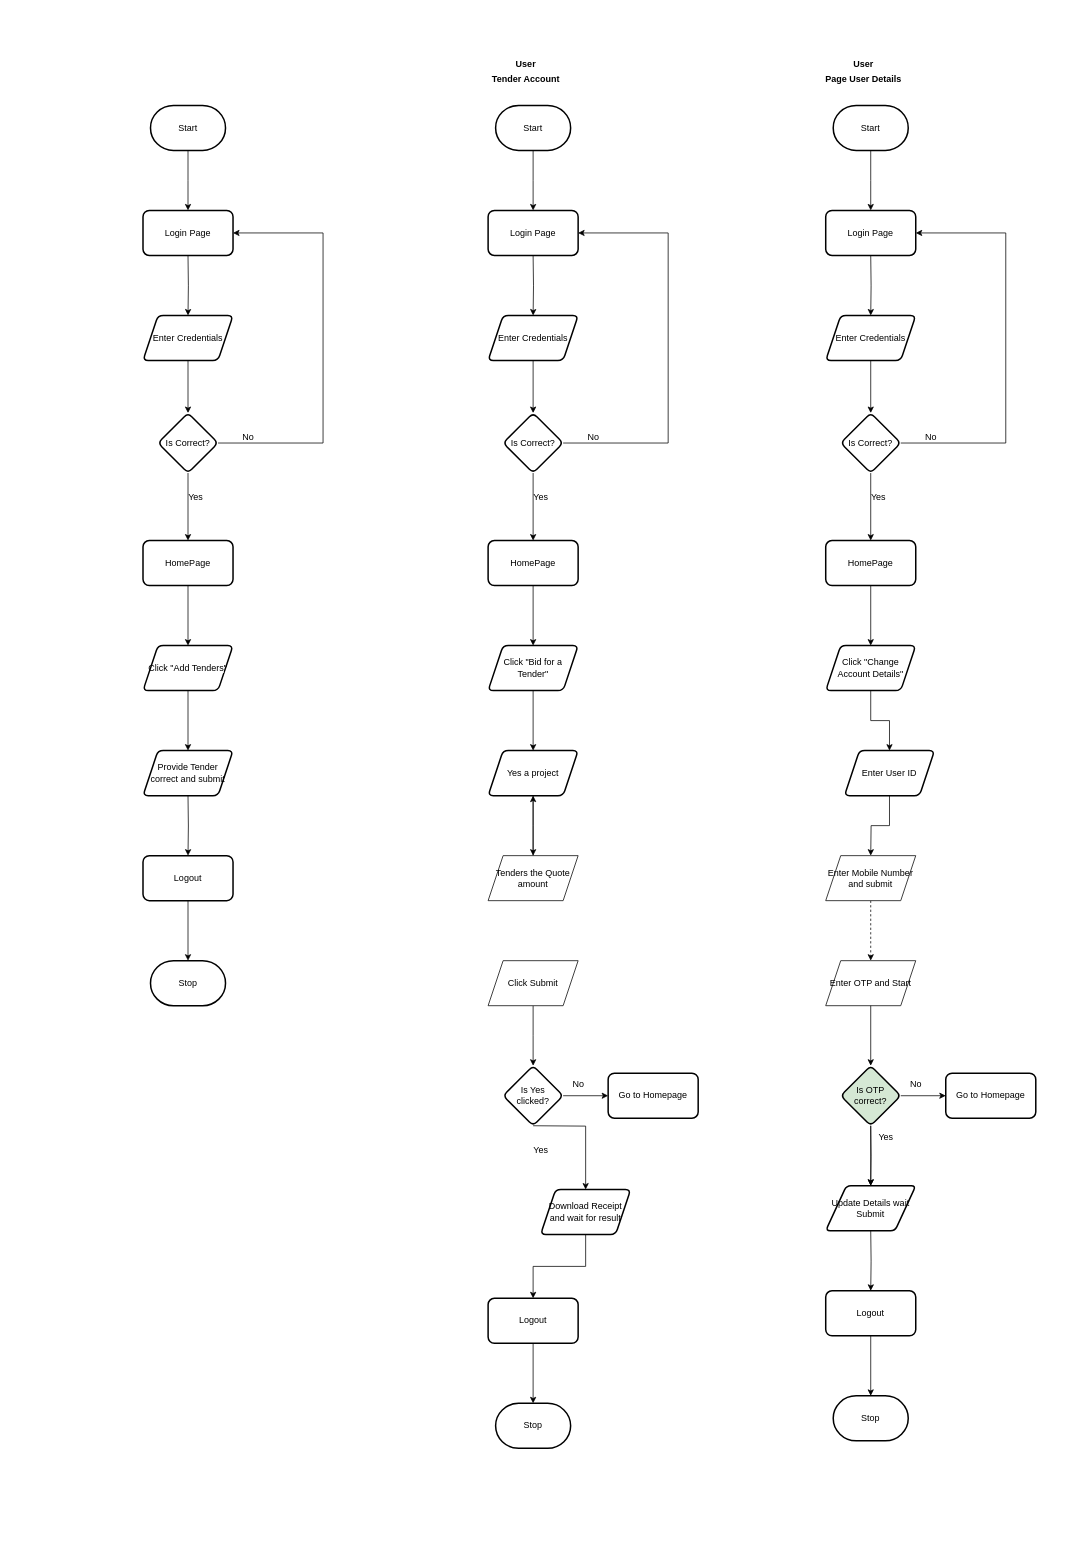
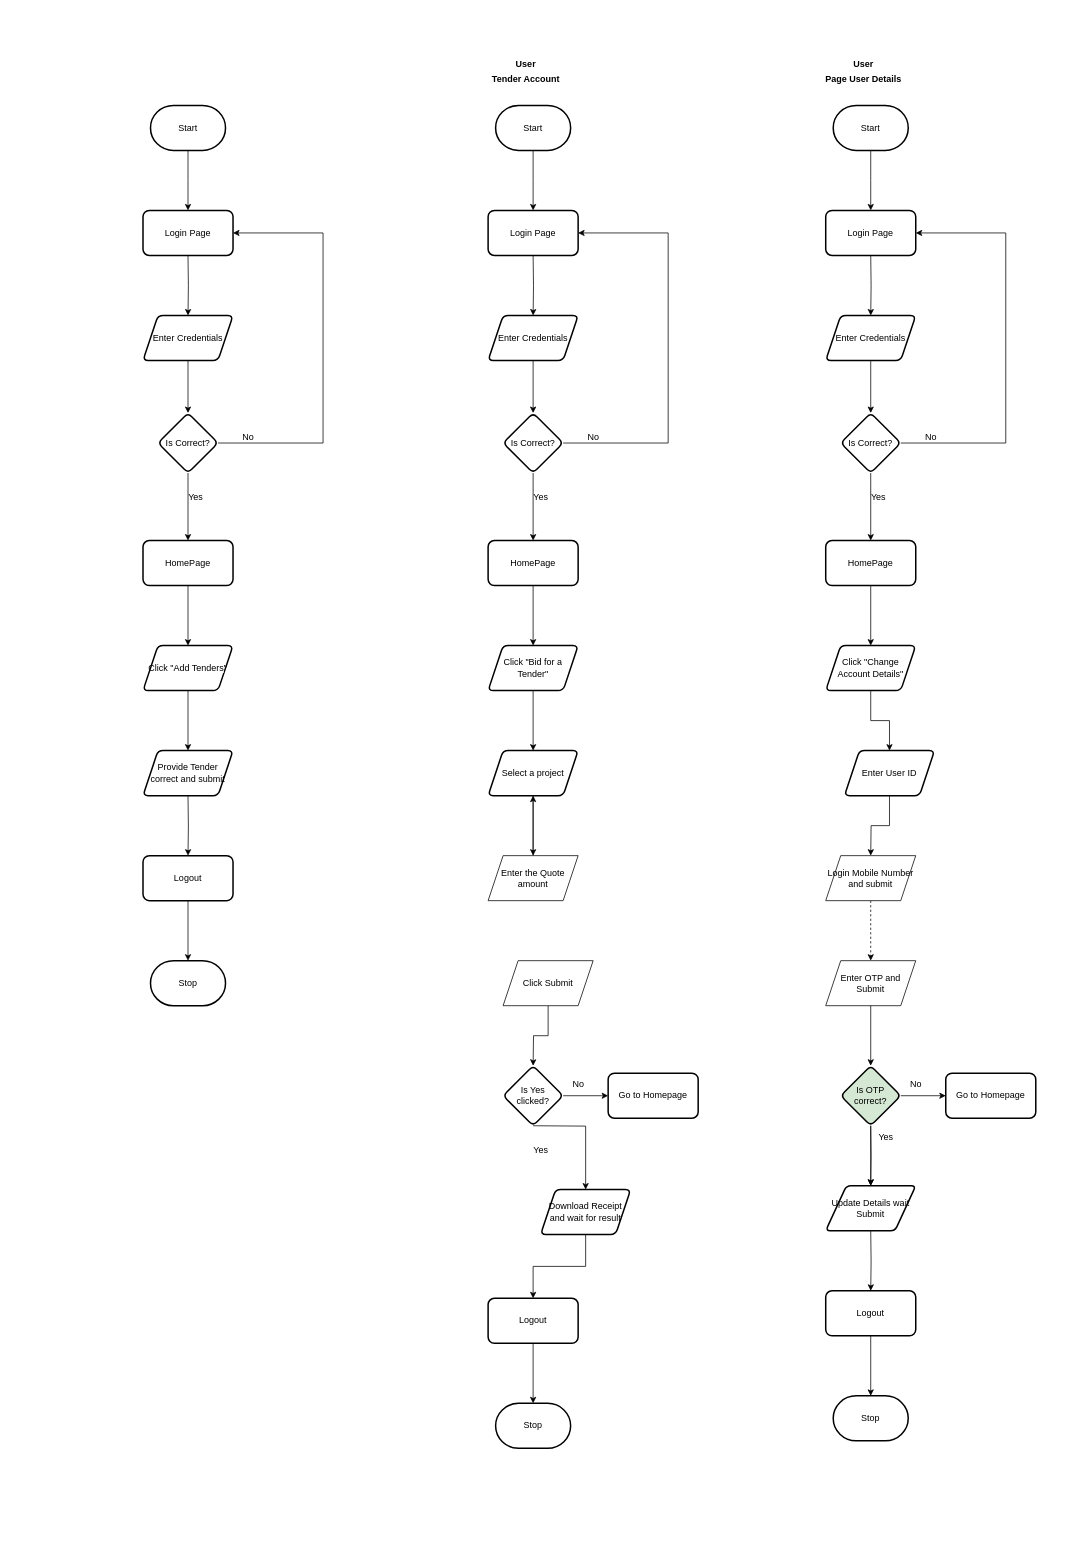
- <mxCell id="39" value="Yes a project" style="whiteSpace=wrap;html=1;rounded=1;arcSize=14;strokeWidth=2;shape=parallelogram;perimeter=parallelogramPerimeter;fixedSize=1;" parent="1" vertex="1"><mxGeometry x="650" y="1000" width="120" height="60" as="geometry" /></mxCell>
+ <mxCell id="39" value="Select a project" style="whiteSpace=wrap;html=1;rounded=1;arcSize=14;strokeWidth=2;shape=parallelogram;perimeter=parallelogramPerimeter;fixedSize=1;" parent="1" vertex="1"><mxGeometry x="650" y="1000" width="120" height="60" as="geometry" /></mxCell>
- <mxCell id="52" value="Tenders the Quote amount" style="shape=parallelogram;perimeter=parallelogramPerimeter;whiteSpace=wrap;html=1;fixedSize=1;" parent="1" vertex="1"><mxGeometry x="650" y="1140" width="120" height="60" as="geometry" /></mxCell>
+ <mxCell id="52" value="Enter the Quote amount" style="shape=parallelogram;perimeter=parallelogramPerimeter;whiteSpace=wrap;html=1;fixedSize=1;" parent="1" vertex="1"><mxGeometry x="650" y="1140" width="120" height="60" as="geometry" /></mxCell>
- <mxCell id="78" value="Enter Mobile Number&lt;div&gt;and submit&lt;/div&gt;" style="shape=parallelogram;perimeter=parallelogramPerimeter;whiteSpace=wrap;html=1;fixedSize=1;" parent="1" vertex="1"><mxGeometry x="1100" y="1140" width="120" height="60" as="geometry" /></mxCell>
+ <mxCell id="78" value="Login Mobile Number&lt;div&gt;and submit&lt;/div&gt;" style="shape=parallelogram;perimeter=parallelogramPerimeter;whiteSpace=wrap;html=1;fixedSize=1;" parent="1" vertex="1"><mxGeometry x="1100" y="1140" width="120" height="60" as="geometry" /></mxCell>
- <mxCell id="54" value="Click Submit" style="shape=parallelogram;perimeter=parallelogramPerimeter;whiteSpace=wrap;html=1;fixedSize=1;" parent="1" vertex="1"><mxGeometry x="650" y="1280" width="120" height="60" as="geometry" /></mxCell>
+ <mxCell id="54" value="Click Submit" style="shape=parallelogram;perimeter=parallelogramPerimeter;whiteSpace=wrap;html=1;fixedSize=1;" parent="1" vertex="1"><mxGeometry x="670" y="1280" width="120" height="60" as="geometry" /></mxCell>
- <mxCell id="81" value="Enter OTP and Start" style="shape=parallelogram;perimeter=parallelogramPerimeter;whiteSpace=wrap;html=1;fixedSize=1;" parent="1" vertex="1"><mxGeometry x="1100" y="1280" width="120" height="60" as="geometry" /></mxCell>
+ <mxCell id="81" value="Enter OTP and Submit" style="shape=parallelogram;perimeter=parallelogramPerimeter;whiteSpace=wrap;html=1;fixedSize=1;" parent="1" vertex="1"><mxGeometry x="1100" y="1280" width="120" height="60" as="geometry" /></mxCell>
